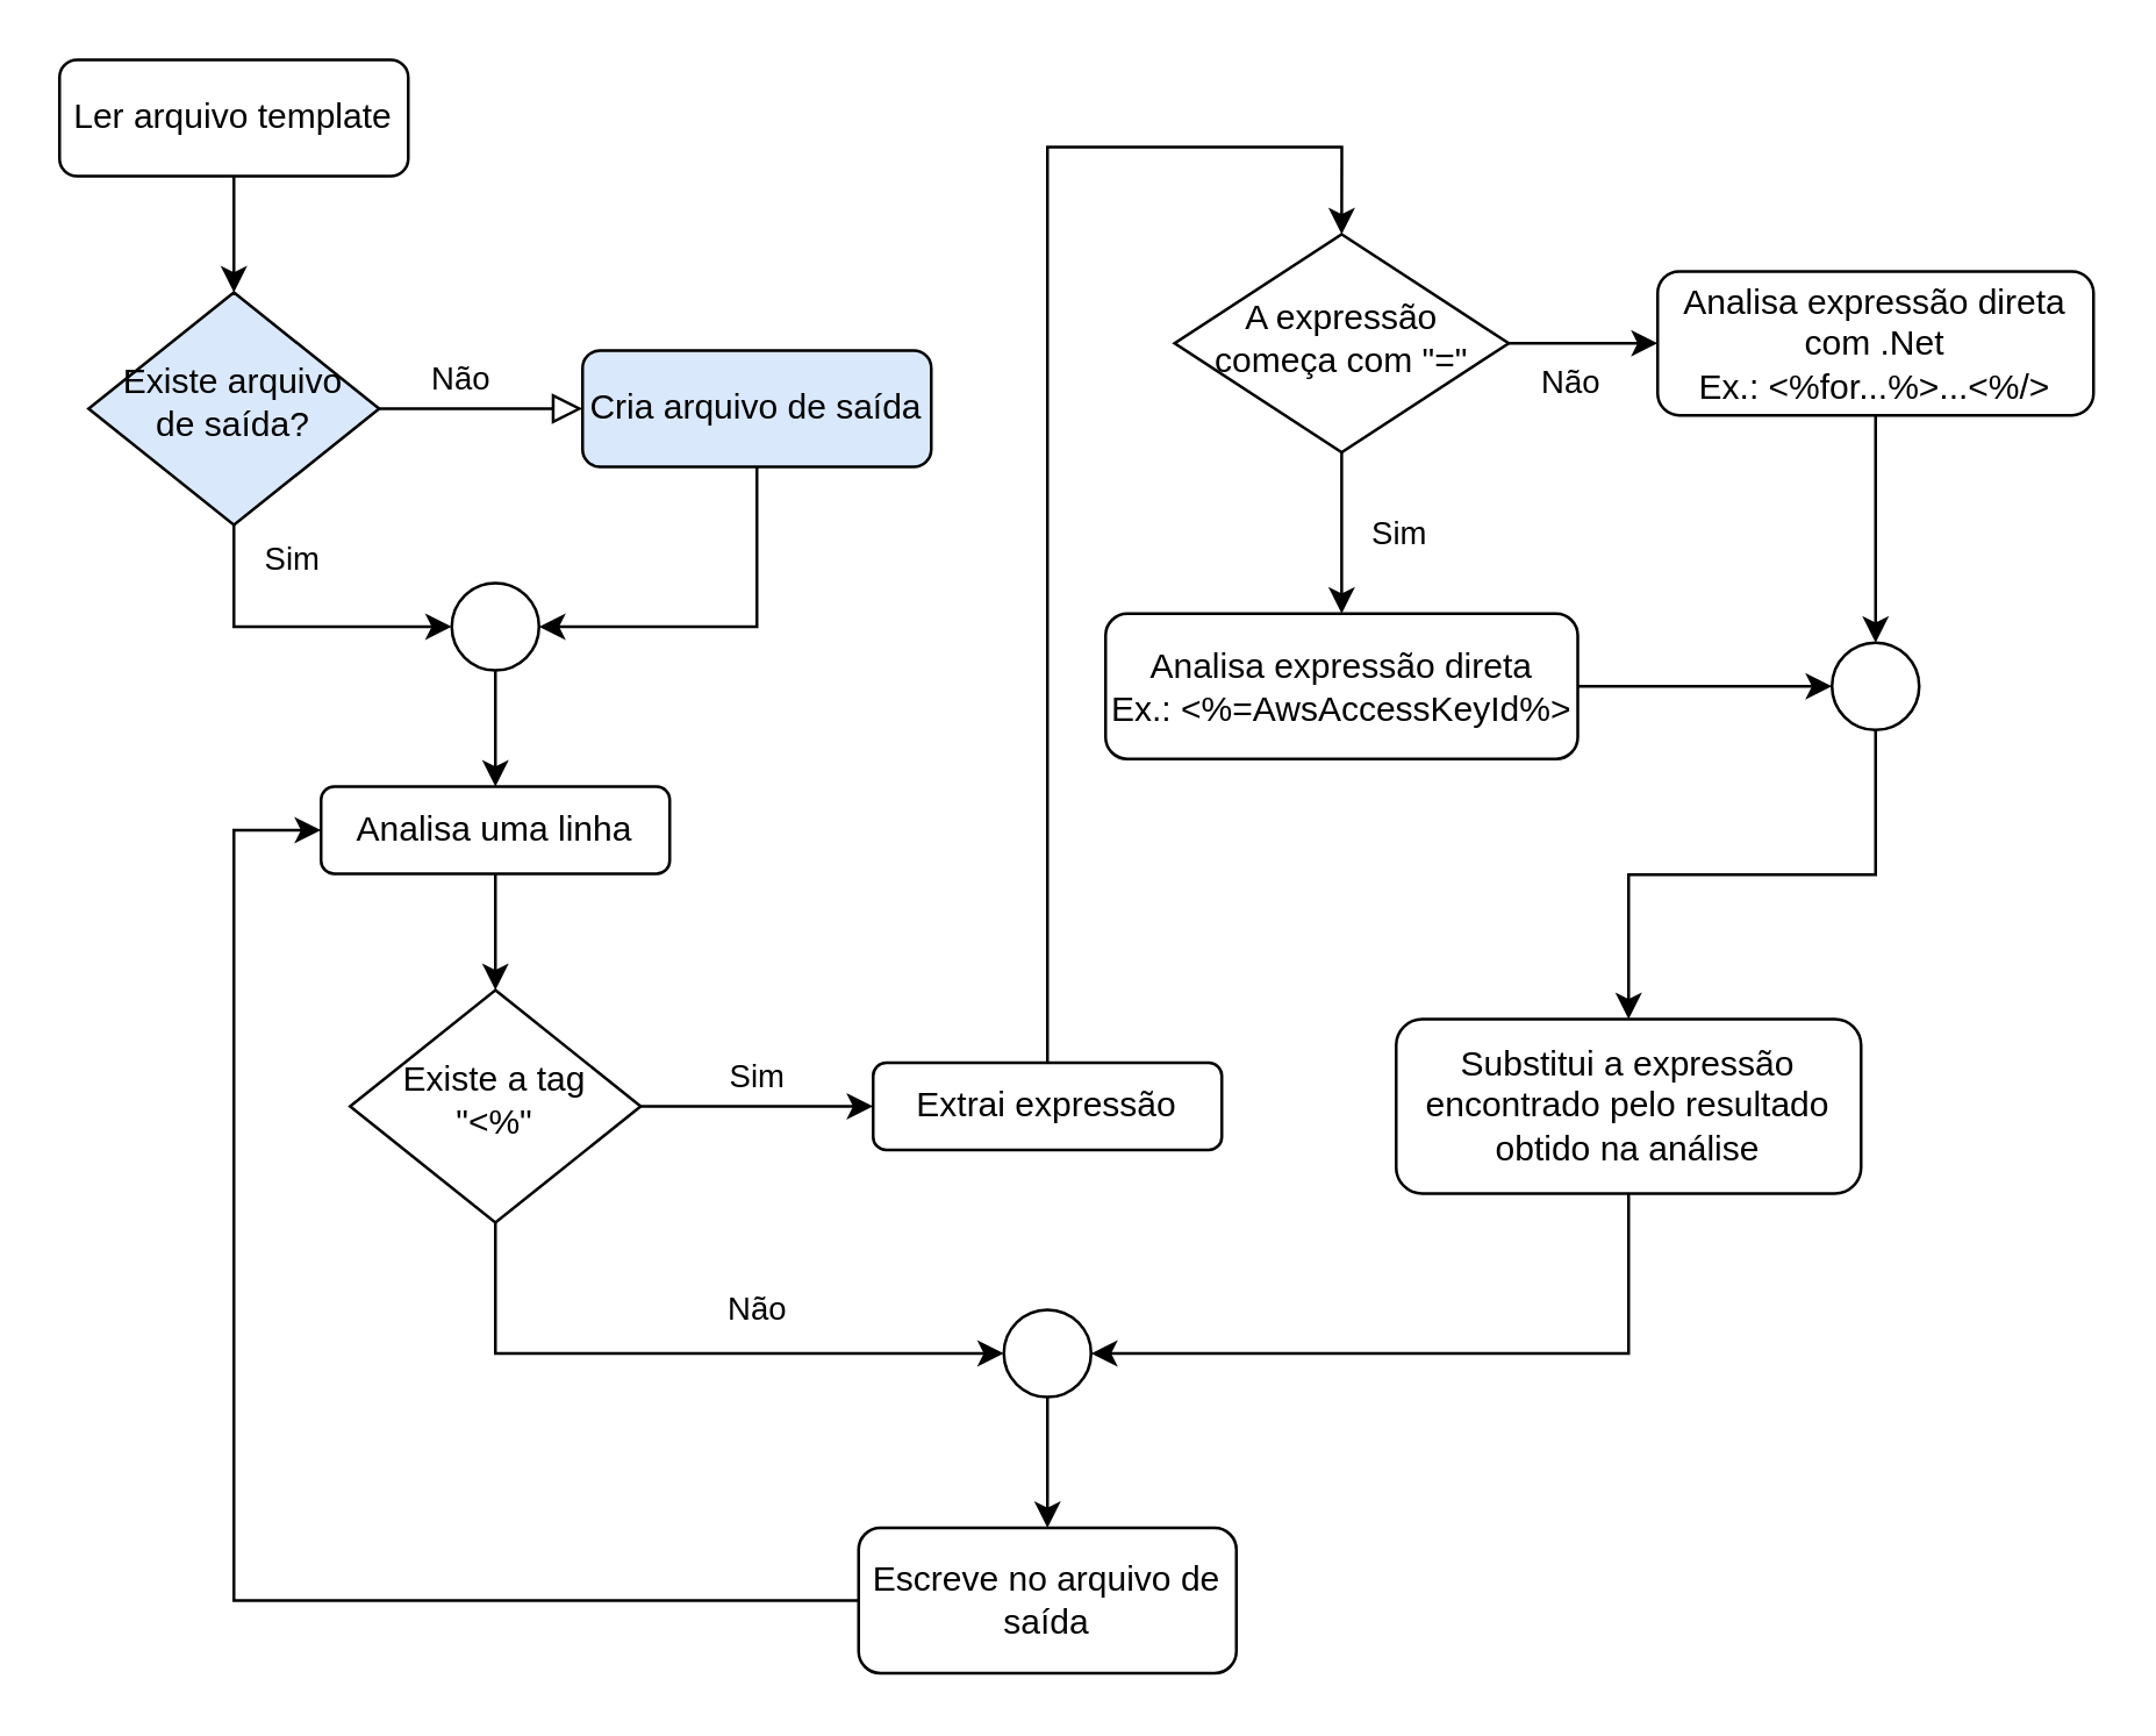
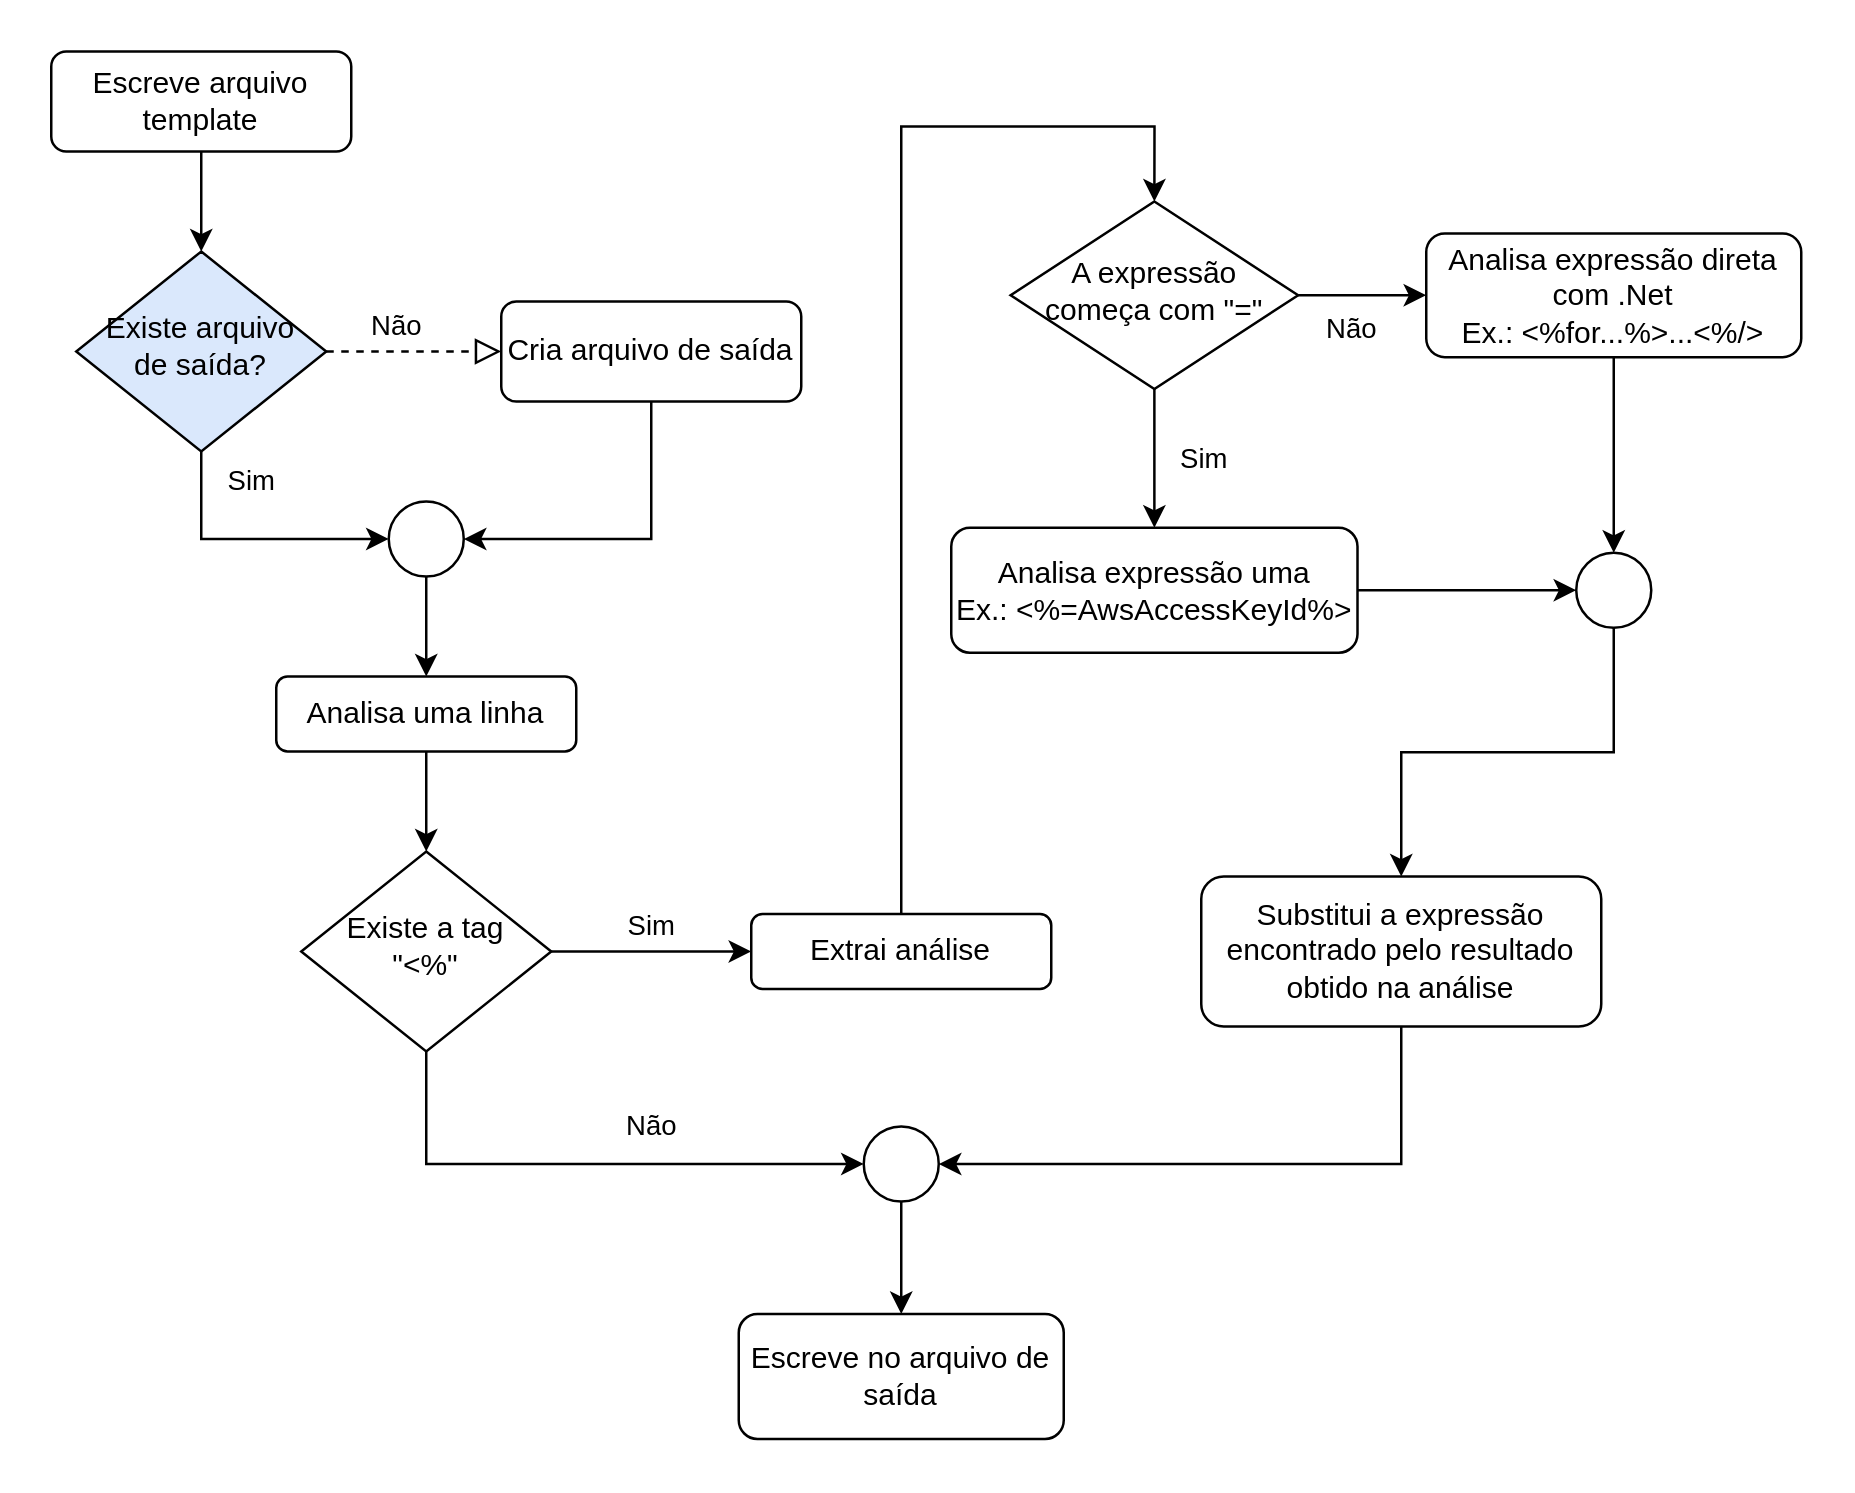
- <mxCell id="3" value="Ler arquivo template" style="rounded=1;whiteSpace=wrap;html=1;fontSize=12;glass=0;strokeWidth=1;shadow=0;" parent="1" vertex="1"><mxGeometry x="20" y="20" width="120" height="40" as="geometry" /></mxCell>
+ <mxCell id="3" value="Escreve arquivo template" style="rounded=1;whiteSpace=wrap;html=1;fontSize=12;glass=0;strokeWidth=1;shadow=0;" parent="1" vertex="1"><mxGeometry x="20" y="20" width="120" height="40" as="geometry" /></mxCell>
- <mxCell id="5" value="Não" style="edgeStyle=orthogonalEdgeStyle;rounded=0;html=1;jettySize=auto;orthogonalLoop=1;fontSize=11;endArrow=block;endFill=0;endSize=8;strokeWidth=1;shadow=0;labelBackgroundColor=none;entryX=0;entryY=0.5;entryDx=0;entryDy=0;" parent="1" source="6" target="10" edge="1"><mxGeometry x="-0.2" y="10" relative="1" as="geometry"><mxPoint as="offset" /><mxPoint x="210" y="140" as="targetPoint" /></mxGeometry></mxCell>
+ <mxCell id="5" value="Não" style="edgeStyle=orthogonalEdgeStyle;rounded=0;html=1;jettySize=auto;orthogonalLoop=1;fontSize=11;endArrow=block;endFill=0;endSize=8;strokeWidth=1;shadow=0;labelBackgroundColor=none;entryX=0;entryY=0.5;entryDx=0;entryDy=0;dashed=1;" parent="1" source="6" target="10" edge="1"><mxGeometry x="-0.2" y="10" relative="1" as="geometry"><mxPoint as="offset" /><mxPoint x="210" y="140" as="targetPoint" /></mxGeometry></mxCell>
- <mxCell id="10" value="Cria arquivo de saída" style="rounded=1;whiteSpace=wrap;html=1;fontSize=12;glass=0;strokeWidth=1;shadow=0;fillColor=#dae8fc;" vertex="1" parent="1"><mxGeometry x="200" y="120" width="120" height="40" as="geometry" /></mxCell>
+ <mxCell id="10" value="Cria arquivo de saída" style="rounded=1;whiteSpace=wrap;html=1;fontSize=12;glass=0;strokeWidth=1;shadow=0;" vertex="1" parent="1"><mxGeometry x="200" y="120" width="120" height="40" as="geometry" /></mxCell>
- <mxCell id="22" value="Analisa expressão direta&lt;br&gt;Ex.:&amp;nbsp;&amp;lt;%=AwsAccessKeyId%&amp;gt;" style="rounded=1;whiteSpace=wrap;html=1;fontSize=12;glass=0;strokeWidth=1;shadow=0;" vertex="1" parent="1"><mxGeometry x="380" y="210.5" width="162.5" height="50" as="geometry" /></mxCell>
+ <mxCell id="22" value="Analisa expressão uma&lt;br&gt;Ex.:&amp;nbsp;&amp;lt;%=AwsAccessKeyId%&amp;gt;" style="rounded=1;whiteSpace=wrap;html=1;fontSize=12;glass=0;strokeWidth=1;shadow=0;" vertex="1" parent="1"><mxGeometry x="380" y="210.5" width="162.5" height="50" as="geometry" /></mxCell>
- <mxCell id="14" value="Extrai expressão" style="rounded=1;whiteSpace=wrap;html=1;fontSize=12;glass=0;strokeWidth=1;shadow=0;" vertex="1" parent="1"><mxGeometry x="300" y="365" width="120" height="30" as="geometry" /></mxCell>
+ <mxCell id="14" value="Extrai análise" style="rounded=1;whiteSpace=wrap;html=1;fontSize=12;glass=0;strokeWidth=1;shadow=0;" vertex="1" parent="1"><mxGeometry x="300" y="365" width="120" height="30" as="geometry" /></mxCell>
- <mxCell id="29" style="edgeStyle=orthogonalEdgeStyle;rounded=0;orthogonalLoop=1;jettySize=auto;html=1;exitX=0;exitY=0.5;exitDx=0;exitDy=0;entryX=0;entryY=0.5;entryDx=0;entryDy=0;" edge="1" parent="1" source="30" target="8"><mxGeometry relative="1" as="geometry"><Array as="points"><mxPoint x="80" y="550" /><mxPoint x="80" y="285" /></Array></mxGeometry></mxCell>
